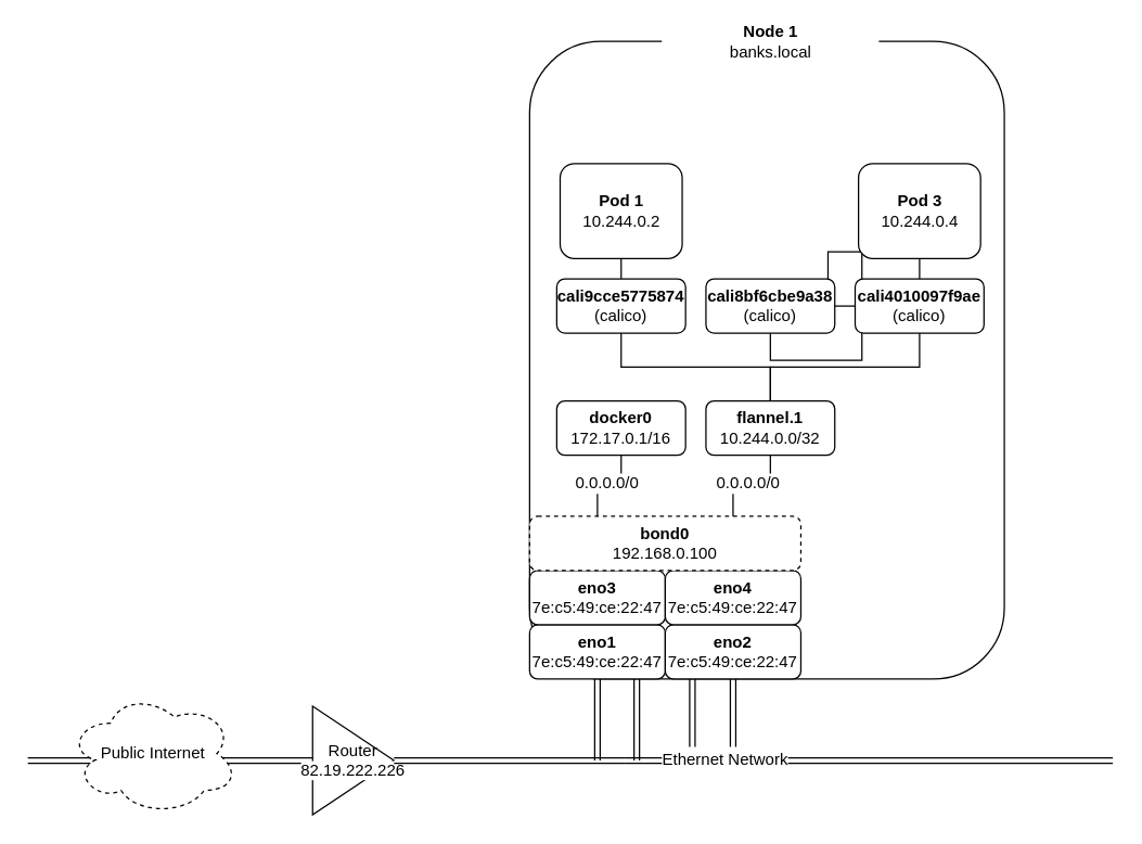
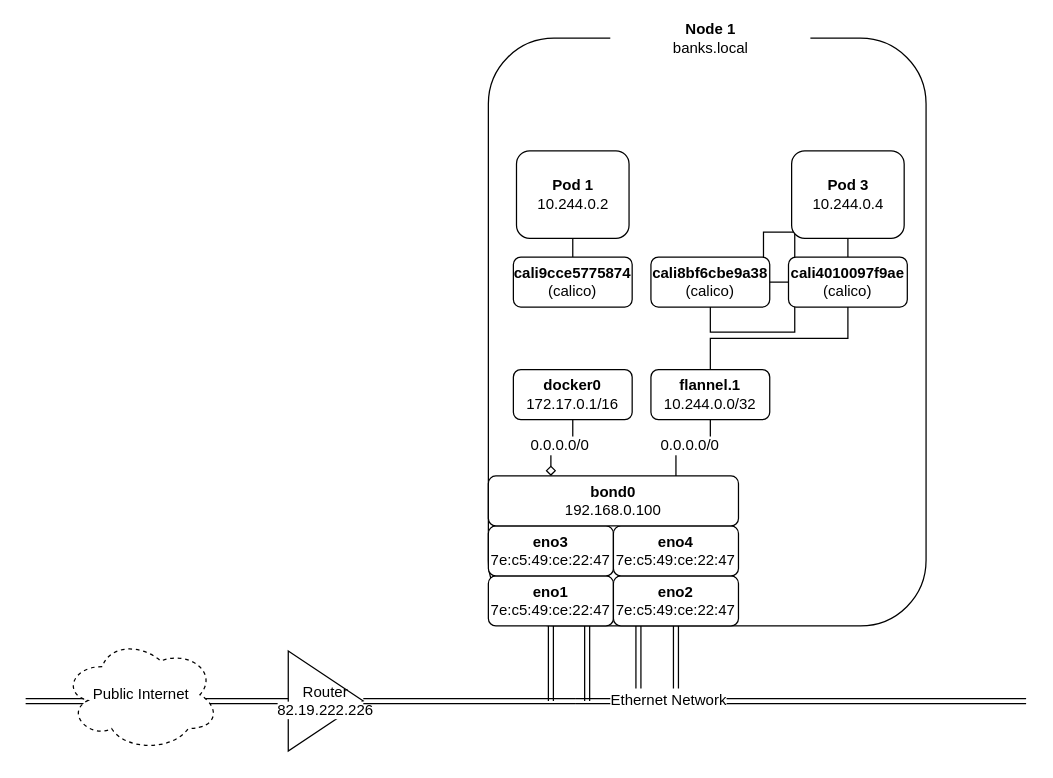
- <mxCell id="25" style="edgeStyle=orthogonalEdgeStyle;rounded=0;orthogonalLoop=1;jettySize=auto;html=1;exitX=0.5;exitY=1;exitDx=0;exitDy=0;entryX=0.5;entryY=0;entryDx=0;entryDy=0;endArrow=none;endFill=0;fontColor=#000000;" parent="1" source="26" target="22" edge="1"><mxGeometry relative="1" as="geometry" /></mxCell>
- <mxCell id="6" style="edgeStyle=orthogonalEdgeStyle;rounded=0;orthogonalLoop=1;jettySize=auto;html=1;exitX=0.5;exitY=1;exitDx=0;exitDy=0;entryX=0.25;entryY=0;entryDx=0;entryDy=0;endArrow=none;endFill=0;fontColor=#000000;" parent="1" source="8" target="18" edge="1"><mxGeometry relative="1" as="geometry" /></mxCell>
+ <mxCell id="6" style="edgeStyle=orthogonalEdgeStyle;rounded=0;orthogonalLoop=1;jettySize=auto;html=1;exitX=0.5;exitY=1;exitDx=0;exitDy=0;entryX=0.25;entryY=0;entryDx=0;entryDy=0;endArrow=diamond;endFill=0;fontColor=#000000;" parent="1" source="8" target="18" edge="1"><mxGeometry relative="1" as="geometry" /></mxCell>
- <mxCell id="18" value="&lt;b&gt;bond0&lt;br&gt;&lt;/b&gt;192.168.0.100" style="rounded=1;whiteSpace=wrap;html=1;fillColor=#FFFFFF;dashed=1;" parent="1" vertex="1"><mxGeometry x="390" y="380" width="200" height="40" as="geometry" /></mxCell>
+ <mxCell id="18" value="&lt;b&gt;bond0&lt;br&gt;&lt;/b&gt;192.168.0.100" style="rounded=1;whiteSpace=wrap;html=1;fillColor=#FFFFFF;" parent="1" vertex="1"><mxGeometry x="390" y="380" width="200" height="40" as="geometry" /></mxCell>
